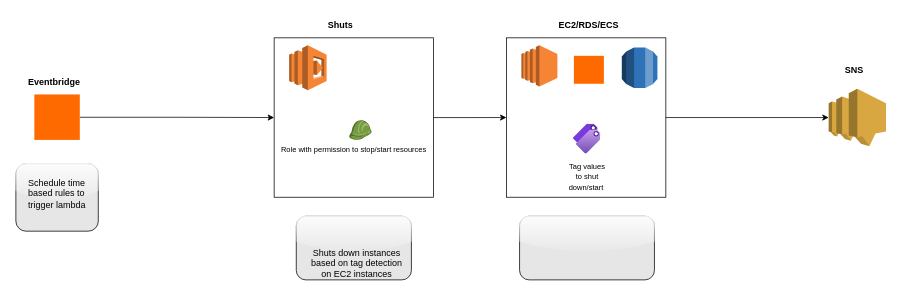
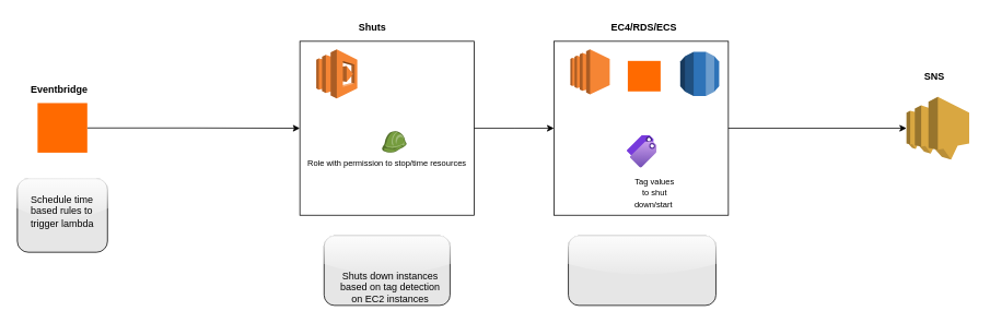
- <mxCell id="18" value="&lt;b&gt;EC2/RDS/ECS&lt;/b&gt;" style="text;whiteSpace=wrap;html=1;" vertex="1" parent="1"><mxGeometry x="743" y="20" width="60" height="40" as="geometry" /></mxCell>
+ <mxCell id="18" value="&lt;b&gt;EC4/RDS/ECS&lt;/b&gt;" style="text;whiteSpace=wrap;html=1;" vertex="1" parent="1"><mxGeometry x="743" y="20" width="60" height="40" as="geometry" /></mxCell>
- <mxCell id="4" value="&lt;div style=&quot;&quot;&gt;&lt;font style=&quot;font-size: 10px;&quot;&gt;&lt;br&gt;&lt;/font&gt;&lt;/div&gt;&lt;span style=&quot;background-color: rgb(255, 255, 255);&quot;&gt;&lt;font style=&quot;font-size: 10px;&quot;&gt;&lt;div style=&quot;&quot;&gt;&lt;span style=&quot;background-color: light-dark(rgb(255, 255, 255), rgb(18, 18, 18)); color: light-dark(rgb(0, 0, 0), rgb(255, 255, 255));&quot;&gt;&lt;br&gt;&lt;/span&gt;&lt;/div&gt;&lt;div style=&quot;&quot;&gt;&lt;span style=&quot;background-color: light-dark(rgb(255, 255, 255), rgb(18, 18, 18)); color: light-dark(rgb(0, 0, 0), rgb(255, 255, 255));&quot;&gt;&lt;br&gt;&lt;/span&gt;&lt;/div&gt;&lt;div style=&quot;&quot;&gt;&lt;span style=&quot;background-color: light-dark(rgb(255, 255, 255), rgb(18, 18, 18)); color: light-dark(rgb(0, 0, 0), rgb(255, 255, 255));&quot;&gt;&lt;br&gt;&lt;/span&gt;&lt;/div&gt;&lt;div style=&quot;&quot;&gt;&lt;span style=&quot;background-color: light-dark(rgb(255, 255, 255), rgb(18, 18, 18)); color: light-dark(rgb(0, 0, 0), rgb(255, 255, 255));&quot;&gt;&lt;br&gt;&lt;/span&gt;&lt;/div&gt;&lt;div style=&quot;&quot;&gt;&lt;span style=&quot;background-color: light-dark(rgb(255, 255, 255), rgb(18, 18, 18)); color: light-dark(rgb(0, 0, 0), rgb(255, 255, 255));&quot;&gt;&lt;br&gt;&lt;/span&gt;&lt;/div&gt;&lt;div style=&quot;&quot;&gt;&lt;span style=&quot;background-color: light-dark(rgb(255, 255, 255), rgb(18, 18, 18)); color: light-dark(rgb(0, 0, 0), rgb(255, 255, 255));&quot;&gt;&lt;br&gt;&lt;/span&gt;&lt;/div&gt;&lt;div style=&quot;&quot;&gt;&lt;span style=&quot;background-color: light-dark(rgb(255, 255, 255), rgb(18, 18, 18)); color: light-dark(rgb(0, 0, 0), rgb(255, 255, 255));&quot;&gt;Role with permission to stop/start resources&lt;/span&gt;&lt;/div&gt;&lt;/font&gt;&lt;/span&gt;" style="whiteSpace=wrap;html=1;aspect=fixed;fillColor=none;align=center;" vertex="1" parent="1"><mxGeometry x="364.99" y="50" width="212.7" height="212.7" as="geometry" /></mxCell>
+ <mxCell id="4" value="&lt;div style=&quot;&quot;&gt;&lt;font style=&quot;font-size: 10px;&quot;&gt;&lt;br&gt;&lt;/font&gt;&lt;/div&gt;&lt;span style=&quot;background-color: rgb(255, 255, 255);&quot;&gt;&lt;font style=&quot;font-size: 10px;&quot;&gt;&lt;div style=&quot;&quot;&gt;&lt;span style=&quot;background-color: light-dark(rgb(255, 255, 255), rgb(18, 18, 18)); color: light-dark(rgb(0, 0, 0), rgb(255, 255, 255));&quot;&gt;&lt;br&gt;&lt;/span&gt;&lt;/div&gt;&lt;div style=&quot;&quot;&gt;&lt;span style=&quot;background-color: light-dark(rgb(255, 255, 255), rgb(18, 18, 18)); color: light-dark(rgb(0, 0, 0), rgb(255, 255, 255));&quot;&gt;&lt;br&gt;&lt;/span&gt;&lt;/div&gt;&lt;div style=&quot;&quot;&gt;&lt;span style=&quot;background-color: light-dark(rgb(255, 255, 255), rgb(18, 18, 18)); color: light-dark(rgb(0, 0, 0), rgb(255, 255, 255));&quot;&gt;&lt;br&gt;&lt;/span&gt;&lt;/div&gt;&lt;div style=&quot;&quot;&gt;&lt;span style=&quot;background-color: light-dark(rgb(255, 255, 255), rgb(18, 18, 18)); color: light-dark(rgb(0, 0, 0), rgb(255, 255, 255));&quot;&gt;&lt;br&gt;&lt;/span&gt;&lt;/div&gt;&lt;div style=&quot;&quot;&gt;&lt;span style=&quot;background-color: light-dark(rgb(255, 255, 255), rgb(18, 18, 18)); color: light-dark(rgb(0, 0, 0), rgb(255, 255, 255));&quot;&gt;&lt;br&gt;&lt;/span&gt;&lt;/div&gt;&lt;div style=&quot;&quot;&gt;&lt;span style=&quot;background-color: light-dark(rgb(255, 255, 255), rgb(18, 18, 18)); color: light-dark(rgb(0, 0, 0), rgb(255, 255, 255));&quot;&gt;&lt;br&gt;&lt;/span&gt;&lt;/div&gt;&lt;div style=&quot;&quot;&gt;&lt;span style=&quot;background-color: light-dark(rgb(255, 255, 255), rgb(18, 18, 18)); color: light-dark(rgb(0, 0, 0), rgb(255, 255, 255));&quot;&gt;Role with permission to stop/time resources&lt;/span&gt;&lt;/div&gt;&lt;/font&gt;&lt;/span&gt;" style="whiteSpace=wrap;html=1;aspect=fixed;fillColor=none;align=center;" vertex="1" parent="1"><mxGeometry x="364.99" y="50" width="212.7" height="212.7" as="geometry" /></mxCell>
- <mxCell id="8" value="&lt;font style=&quot;font-size: 10px;&quot;&gt;Tag values to shut down/start&amp;nbsp;&lt;/font&gt;" style="text;html=1;align=center;verticalAlign=middle;whiteSpace=wrap;rounded=0;" vertex="1" parent="1"><mxGeometry x="752.5" y="220" width="60" height="30" as="geometry" /></mxCell>
+ <mxCell id="8" value="&lt;font style=&quot;font-size: 10px;&quot;&gt;Tag values to shut down/start&amp;nbsp;&lt;/font&gt;" style="text;html=1;align=center;verticalAlign=middle;whiteSpace=wrap;rounded=0;" vertex="1" parent="1"><mxGeometry x="767.5" y="220" width="60" height="30" as="geometry" /></mxCell>
